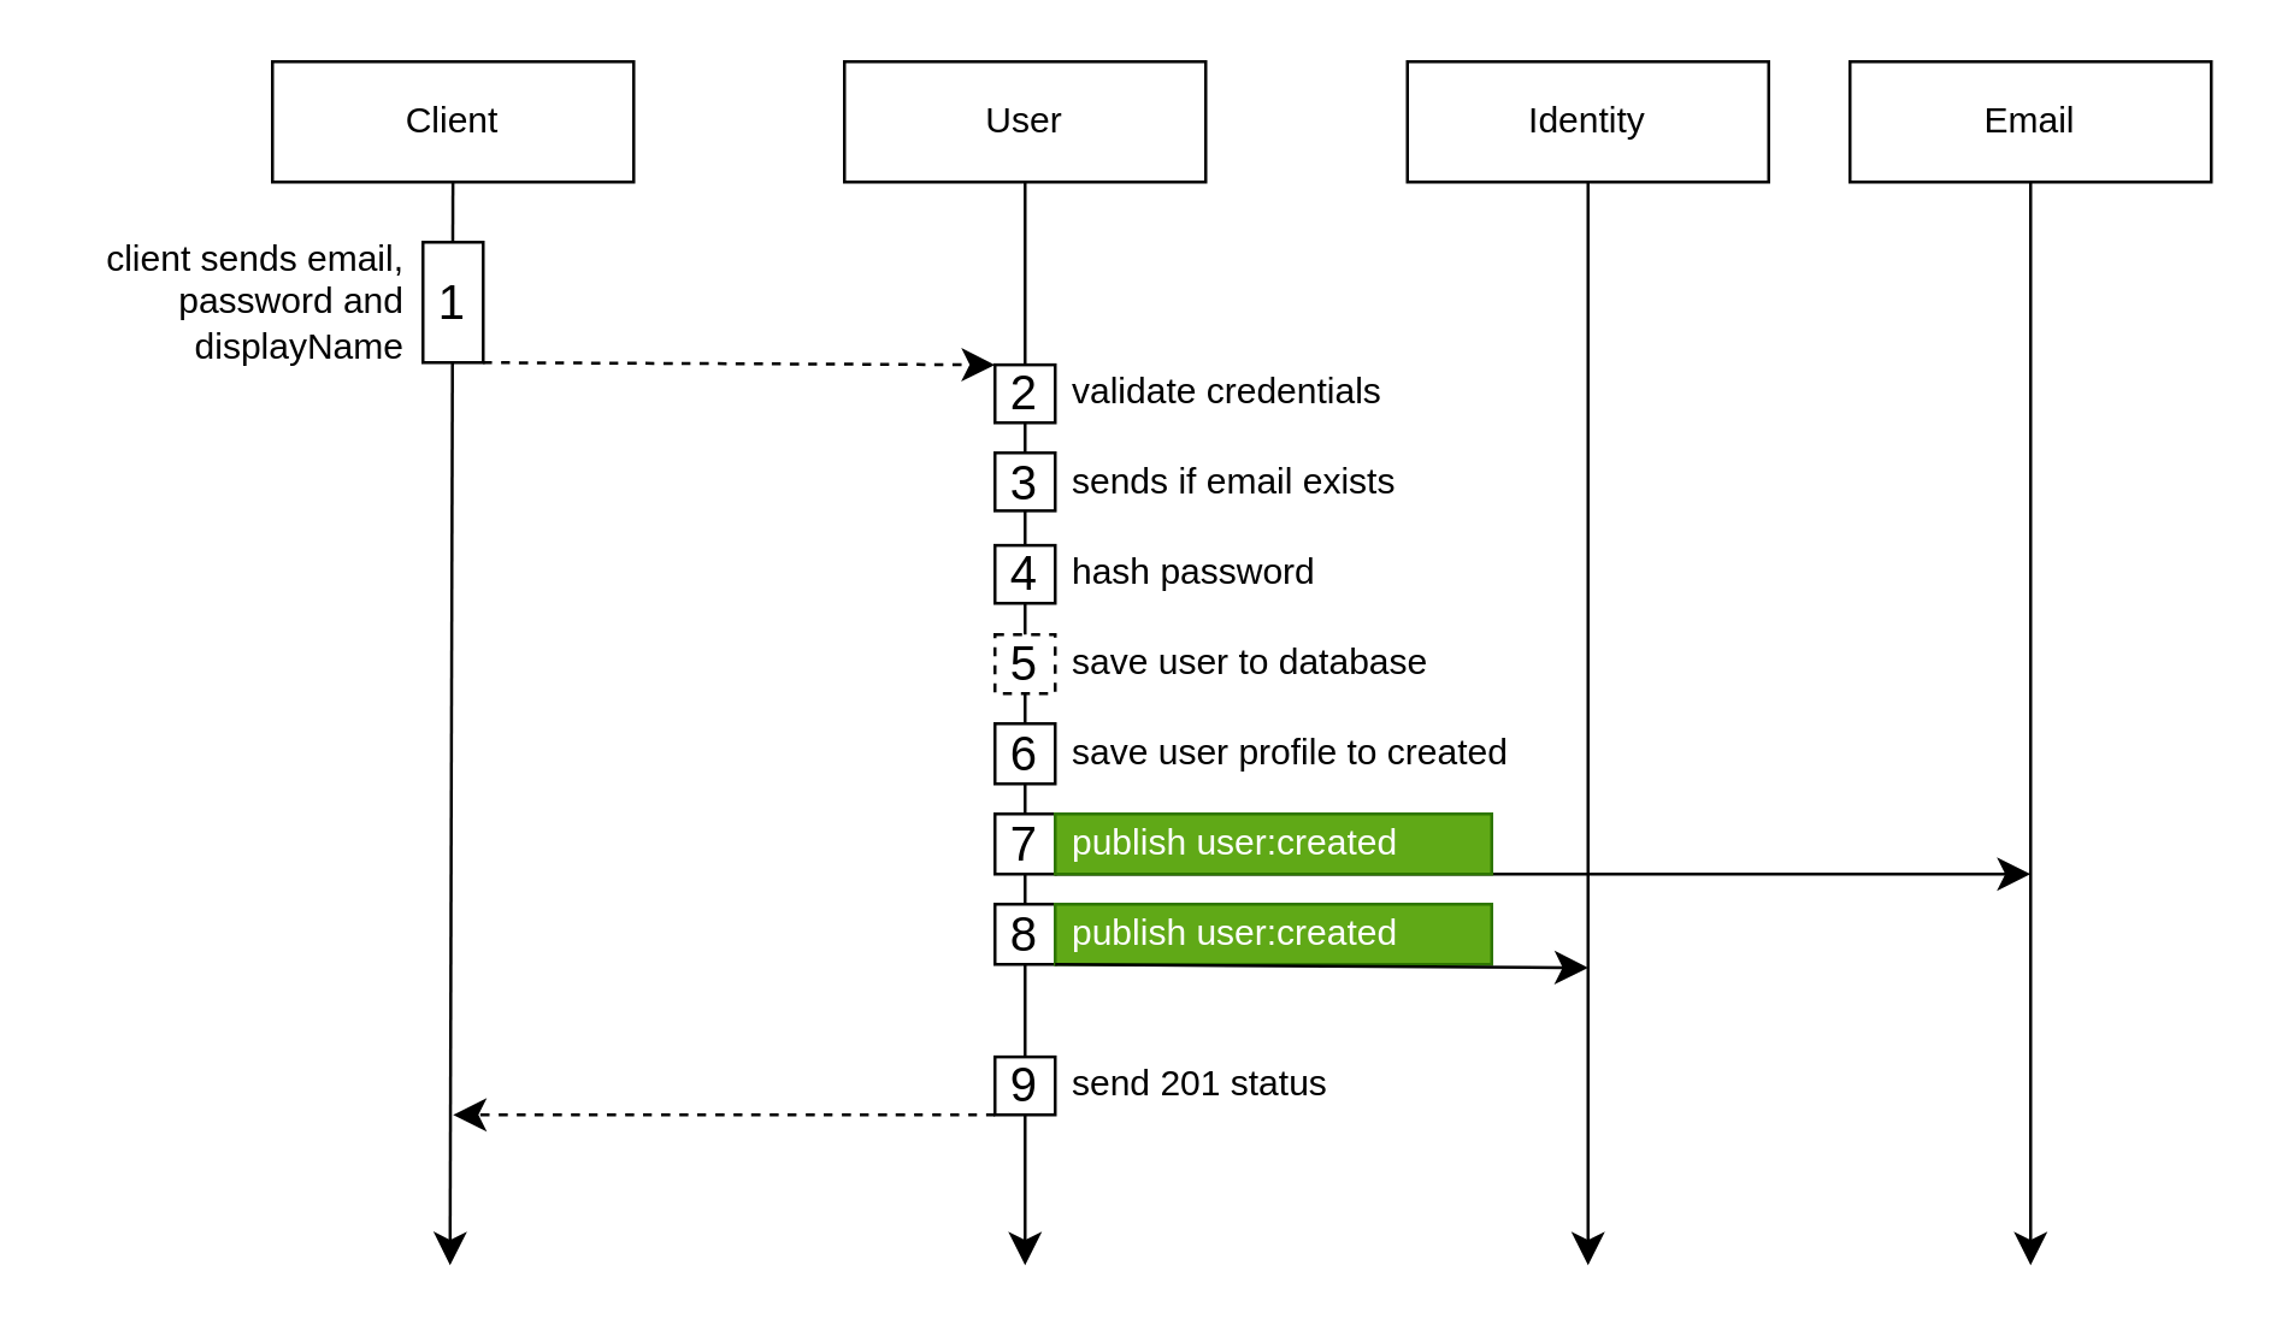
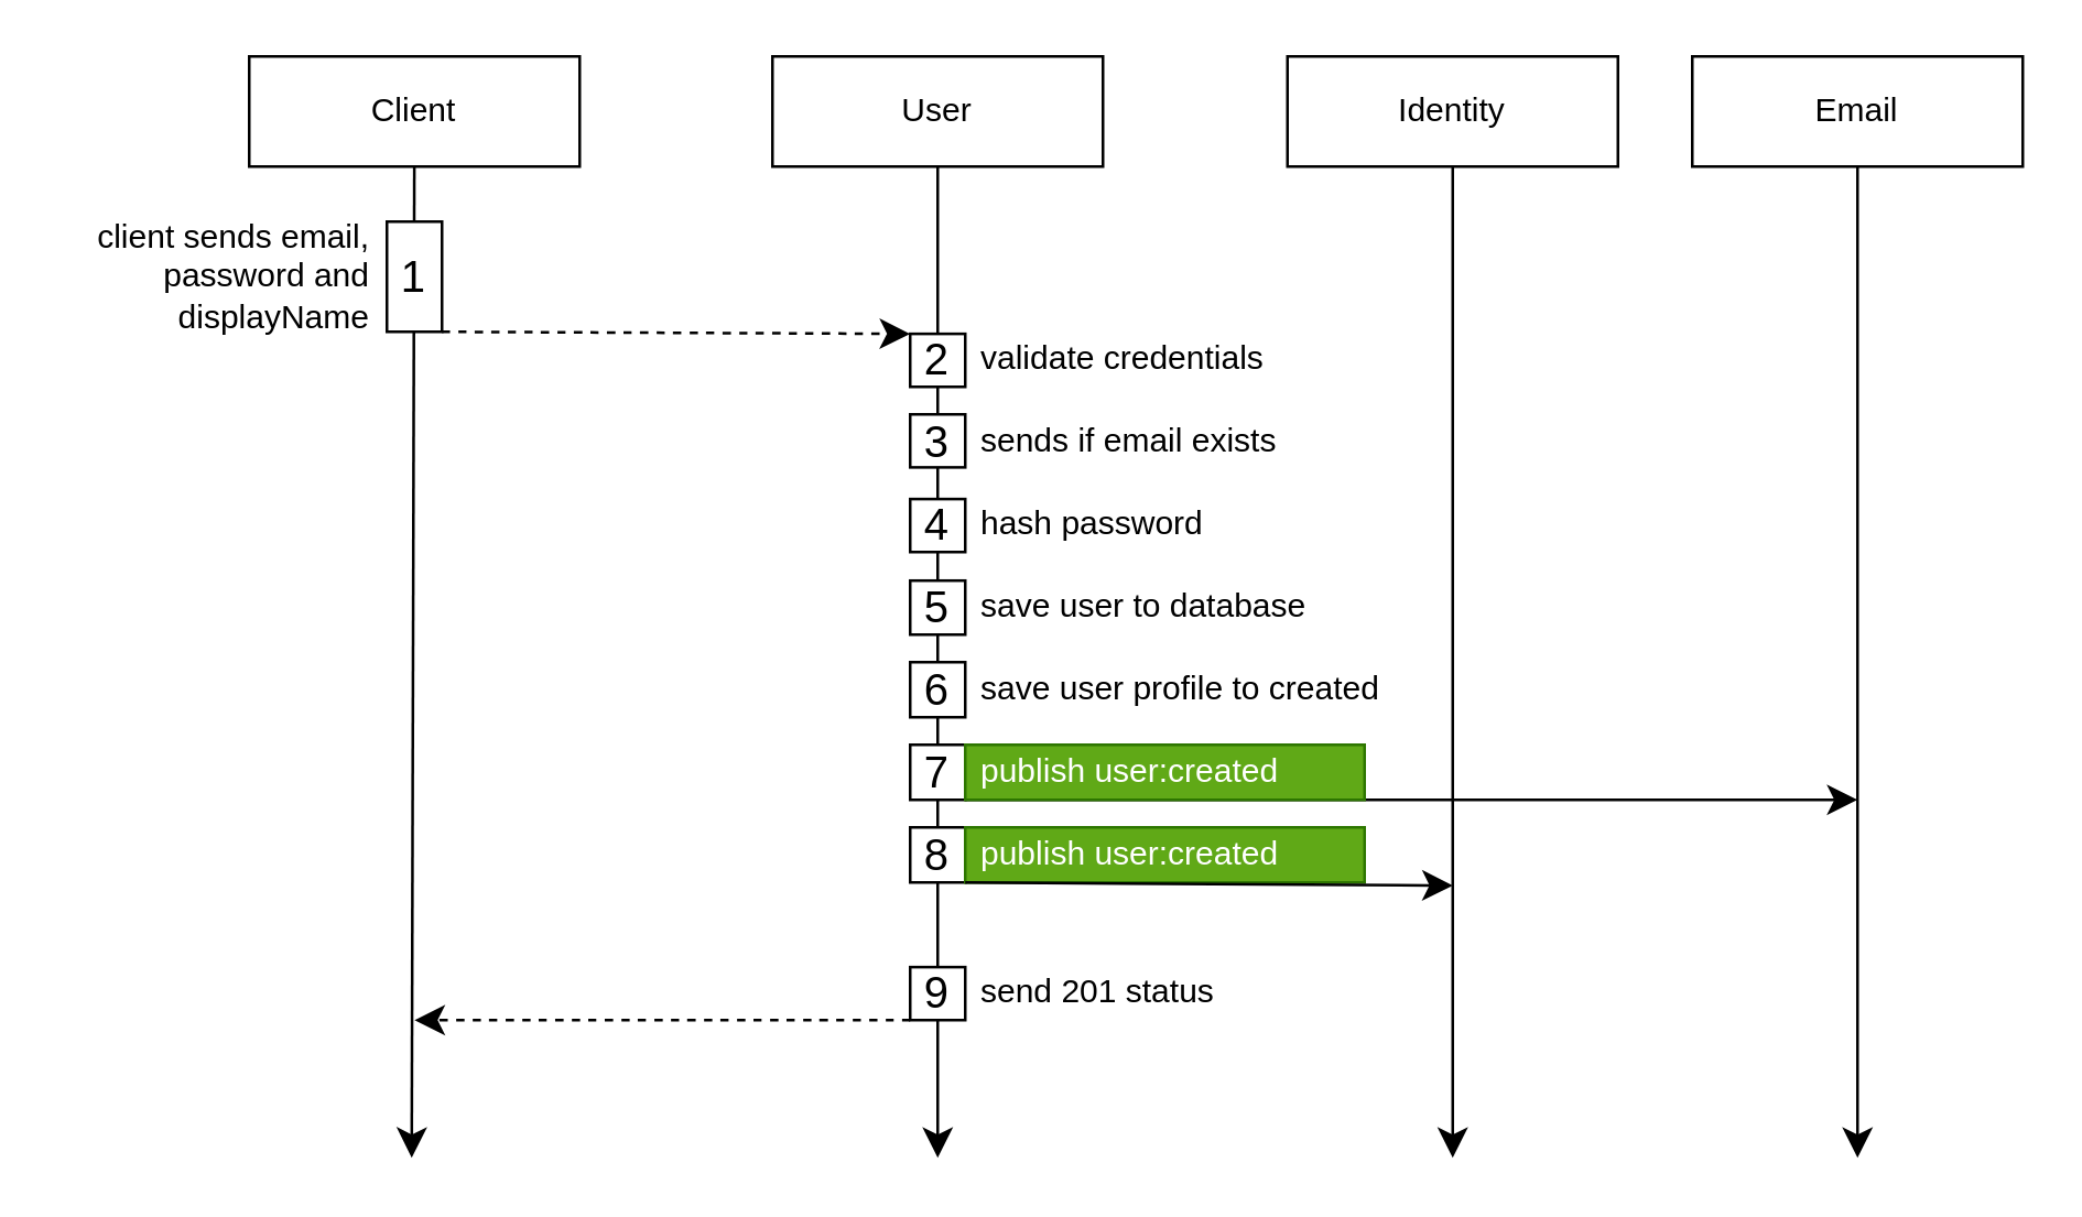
- <mxCell id="25" value="5" style="rounded=0;whiteSpace=wrap;html=1;fontSize=16;fontFamily=Helvetica;dashed=1;" parent="1" vertex="1"><mxGeometry x="330" y="210.38" width="20" height="19.62" as="geometry" /></mxCell>
+ <mxCell id="25" value="5" style="rounded=0;whiteSpace=wrap;html=1;fontSize=16;fontFamily=Helvetica;" parent="1" vertex="1"><mxGeometry x="330" y="210.38" width="20" height="19.62" as="geometry" /></mxCell>
